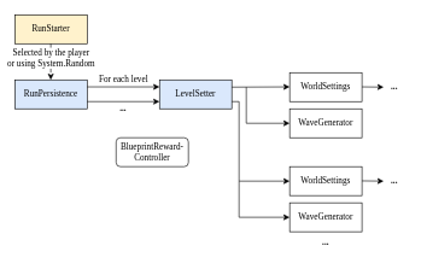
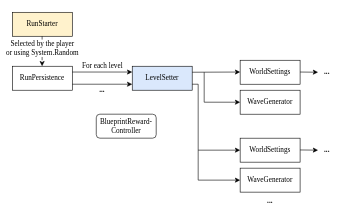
- <mxCell id="4" value="RunPersistence" style="rounded=0;whiteSpace=wrap;html=1;fontFamily=&quot;Latin Modern Mono 12&quot;;fillColor=#dae8fc;" parent="1" vertex="1"><mxGeometry x="20" y="110" width="100" height="40" as="geometry" /></mxCell>
+ <mxCell id="4" value="RunPersistence" style="rounded=0;whiteSpace=wrap;html=1;fontFamily=&quot;Latin Modern Mono 12&quot;;" parent="1" vertex="1"><mxGeometry x="20" y="110" width="100" height="40" as="geometry" /></mxCell>
